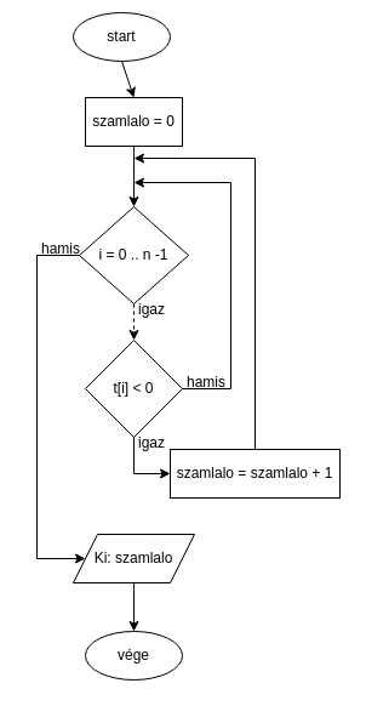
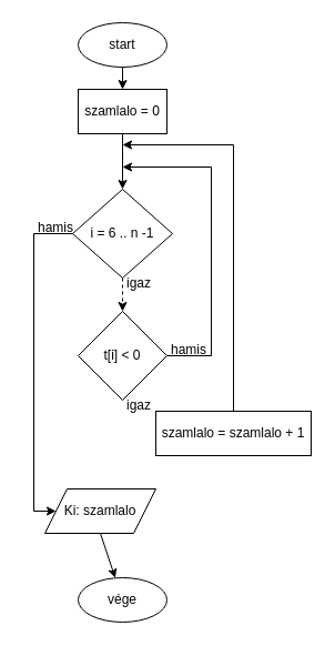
- <mxCell id="2" value="start" style="ellipse;whiteSpace=wrap;html=1;" vertex="1" parent="1"><mxGeometry x="60" y="10" width="80" height="40" as="geometry" /></mxCell>
+ <mxCell id="2" value="start" style="ellipse;whiteSpace=wrap;html=1;" vertex="1" parent="1"><mxGeometry x="70" y="20" width="80" height="40" as="geometry" /></mxCell>
- <mxCell id="4" value="i = 0 .. n -1" style="rhombus;whiteSpace=wrap;html=1;" vertex="1" parent="1"><mxGeometry x="65" y="170" width="90" height="80" as="geometry" /></mxCell>
+ <mxCell id="4" value="i = 6 .. n -1" style="rhombus;whiteSpace=wrap;html=1;" vertex="1" parent="1"><mxGeometry x="65" y="170" width="90" height="80" as="geometry" /></mxCell>
- <mxCell id="14" value="" style="endArrow=classic;html=1;rounded=0;exitX=0.5;exitY=1;exitDx=0;exitDy=0;entryX=0;entryY=0.5;entryDx=0;entryDy=0;" edge="1" parent="1" source="5" target="6"><mxGeometry width="50" height="50" relative="1" as="geometry"><mxPoint x="330" y="390" as="sourcePoint" /><mxPoint x="380" y="340" as="targetPoint" /><Array as="points"><mxPoint x="110" y="390" /></Array></mxGeometry></mxCell>
- <mxCell id="7" value="Ki: szamlalo" style="shape=parallelogram;perimeter=parallelogramPerimeter;whiteSpace=wrap;html=1;fixedSize=1;" vertex="1" parent="1"><mxGeometry x="60" y="440" width="100" height="40" as="geometry" /></mxCell>
+ <mxCell id="7" value="Ki: szamlalo" style="shape=parallelogram;perimeter=parallelogramPerimeter;whiteSpace=wrap;html=1;fixedSize=1;" vertex="1" parent="1"><mxGeometry x="40" y="440" width="100" height="40" as="geometry" /></mxCell>
